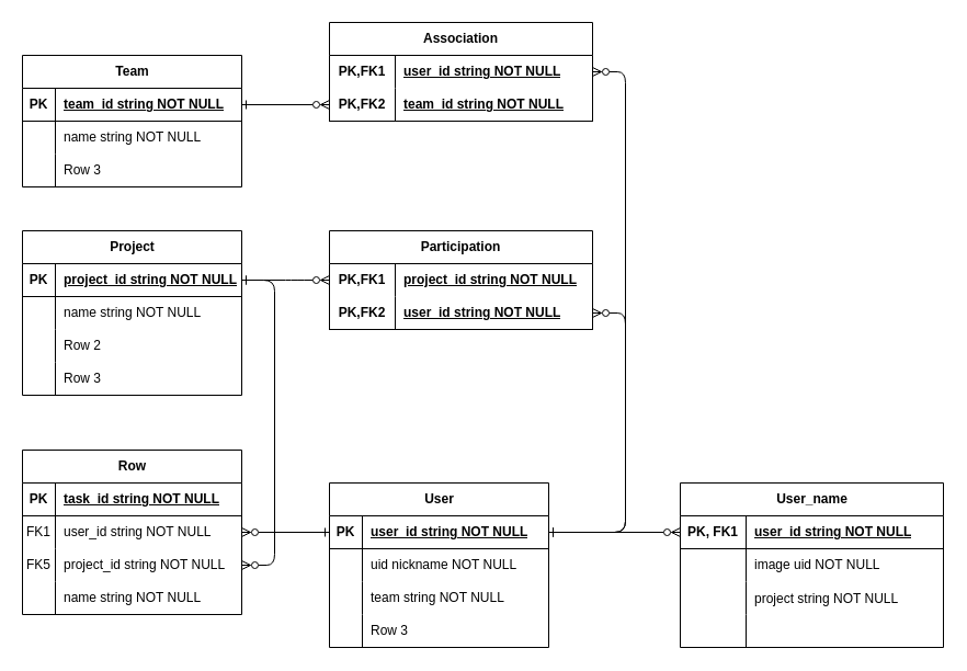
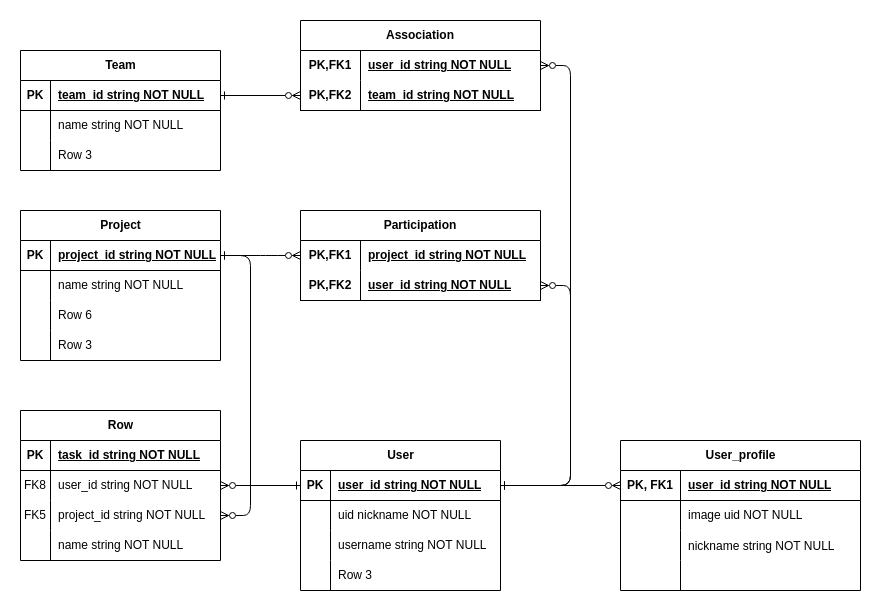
- <mxCell id="72" value="Row 2" style="shape=partialRectangle;connectable=0;fillColor=none;top=0;left=0;bottom=0;right=0;align=left;spacingLeft=6;overflow=hidden;whiteSpace=wrap;html=1;" vertex="1" parent="70"><mxGeometry x="30" width="170" height="30" as="geometry"><mxRectangle width="170" height="30" as="alternateBounds" /></mxGeometry></mxCell>
+ <mxCell id="72" value="Row 6" style="shape=partialRectangle;connectable=0;fillColor=none;top=0;left=0;bottom=0;right=0;align=left;spacingLeft=6;overflow=hidden;whiteSpace=wrap;html=1;" vertex="1" parent="70"><mxGeometry x="30" width="170" height="30" as="geometry"><mxRectangle width="170" height="30" as="alternateBounds" /></mxGeometry></mxCell>
- <mxCell id="29" value="User_name" style="shape=table;startSize=30;container=1;collapsible=1;childLayout=tableLayout;fixedRows=1;rowLines=0;fontStyle=1;align=center;resizeLast=1;html=1;" parent="1" vertex="1"><mxGeometry x="620" y="440" width="240" height="150" as="geometry" /></mxCell>
+ <mxCell id="29" value="User_profile" style="shape=table;startSize=30;container=1;collapsible=1;childLayout=tableLayout;fixedRows=1;rowLines=0;fontStyle=1;align=center;resizeLast=1;html=1;" parent="1" vertex="1"><mxGeometry x="620" y="440" width="240" height="150" as="geometry" /></mxCell>
- <mxCell id="20" value="FK1" style="shape=partialRectangle;connectable=0;fillColor=none;top=0;left=0;bottom=0;right=0;editable=1;overflow=hidden;whiteSpace=wrap;html=1;" parent="19" vertex="1"><mxGeometry width="30" height="30" as="geometry"><mxRectangle width="30" height="30" as="alternateBounds" /></mxGeometry></mxCell>
+ <mxCell id="20" value="FK8" style="shape=partialRectangle;connectable=0;fillColor=none;top=0;left=0;bottom=0;right=0;editable=1;overflow=hidden;whiteSpace=wrap;html=1;" parent="19" vertex="1"><mxGeometry width="30" height="30" as="geometry"><mxRectangle width="30" height="30" as="alternateBounds" /></mxGeometry></mxCell>
- <mxCell id="11" value="team string NOT NULL" style="shape=partialRectangle;connectable=0;fillColor=none;top=0;left=0;bottom=0;right=0;align=left;spacingLeft=6;overflow=hidden;whiteSpace=wrap;html=1;" parent="9" vertex="1"><mxGeometry x="30" width="170" height="30" as="geometry"><mxRectangle width="170" height="30" as="alternateBounds" /></mxGeometry></mxCell>
+ <mxCell id="11" value="username string NOT NULL" style="shape=partialRectangle;connectable=0;fillColor=none;top=0;left=0;bottom=0;right=0;align=left;spacingLeft=6;overflow=hidden;whiteSpace=wrap;html=1;" parent="9" vertex="1"><mxGeometry x="30" width="170" height="30" as="geometry"><mxRectangle width="170" height="30" as="alternateBounds" /></mxGeometry></mxCell>
- <mxCell id="38" value="project string NOT NULL" style="shape=partialRectangle;connectable=0;fillColor=none;top=0;left=0;bottom=0;right=0;align=left;spacingLeft=6;overflow=hidden;" parent="36" vertex="1"><mxGeometry x="60" width="180" height="30" as="geometry"><mxRectangle width="180" height="30" as="alternateBounds" /></mxGeometry></mxCell>
+ <mxCell id="38" value="nickname string NOT NULL" style="shape=partialRectangle;connectable=0;fillColor=none;top=0;left=0;bottom=0;right=0;align=left;spacingLeft=6;overflow=hidden;" parent="36" vertex="1"><mxGeometry x="60" width="180" height="30" as="geometry"><mxRectangle width="180" height="30" as="alternateBounds" /></mxGeometry></mxCell>
